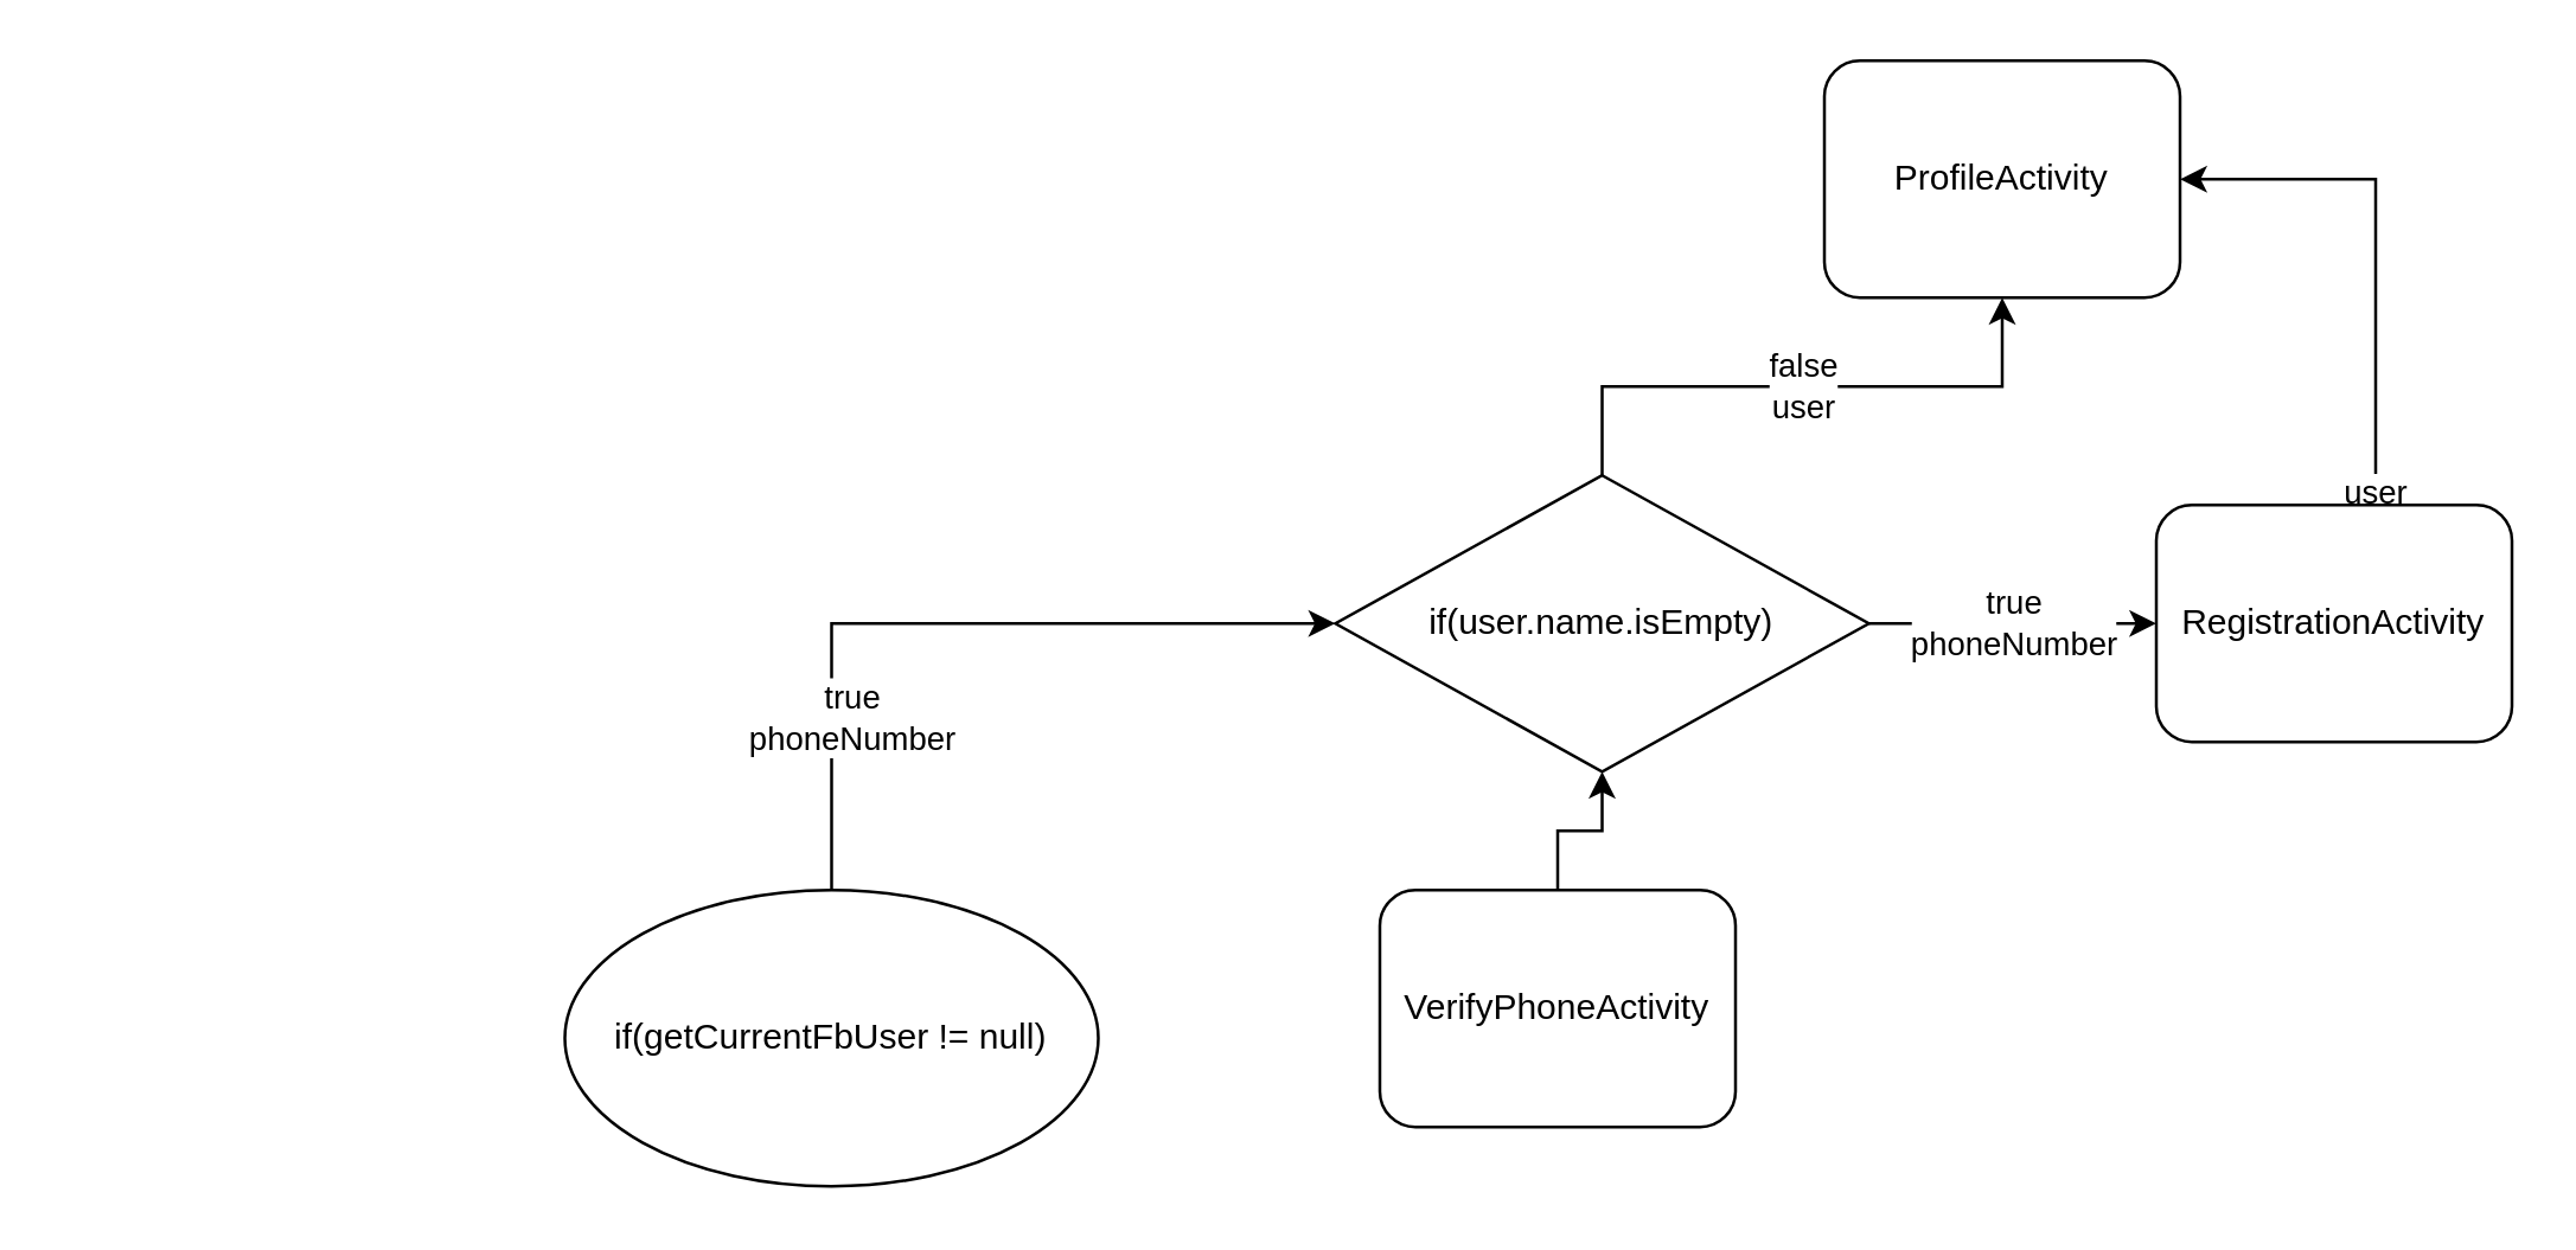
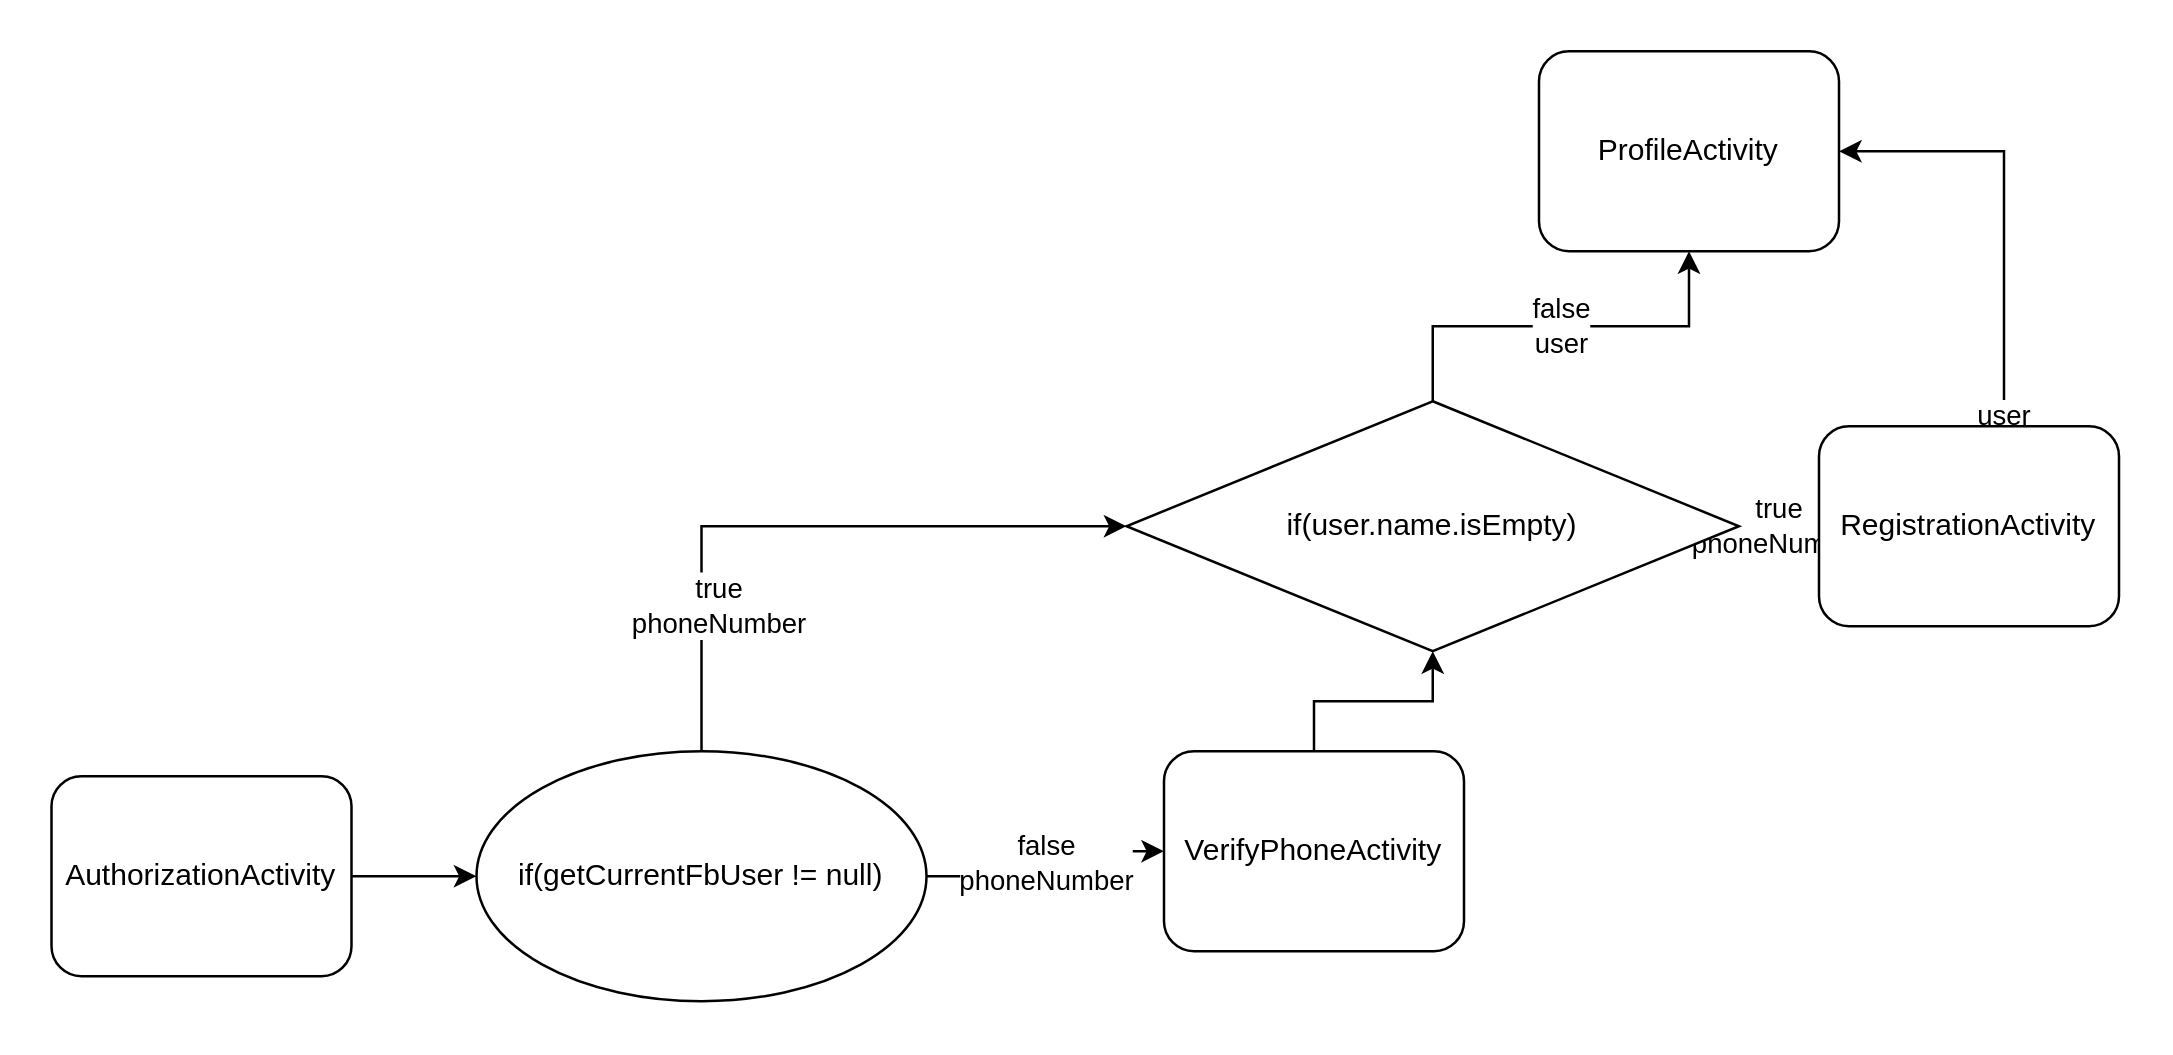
- <mxCell id="10" value="if(user.name.isEmpty)" style="rhombus;whiteSpace=wrap;html=1;" vertex="1" parent="1"><mxGeometry x="450" y="160" width="180" height="100" as="geometry" /></mxCell>
+ <mxCell id="10" value="if(user.name.isEmpty)" style="rhombus;whiteSpace=wrap;html=1;" vertex="1" parent="1"><mxGeometry x="450" y="160" width="245" height="100" as="geometry" /></mxCell>
+ <mxCell id="3" value="AuthorizationActivity" style="shape=ext;rounded=1;html=1;whiteSpace=wrap;" vertex="1" parent="1"><mxGeometry y="310" width="120" height="80" as="geometry" x="20" /></mxCell>
+ <mxCell id="2" value="" style="edgeStyle=orthogonalEdgeStyle;rounded=0;orthogonalLoop=1;jettySize=auto;html=1;" edge="1" parent="1" source="3" target="7"><mxGeometry relative="1" as="geometry" /></mxCell>
+ <mxCell id="6" value="false&lt;br&gt;phoneNumber" style="edgeStyle=orthogonalEdgeStyle;rounded=0;orthogonalLoop=1;jettySize=auto;html=1;" edge="1" parent="1" source="7" target="13"><mxGeometry relative="1" as="geometry" /></mxCell>
